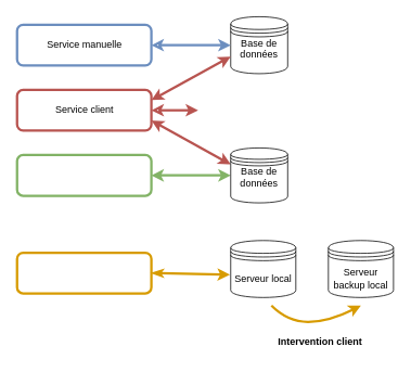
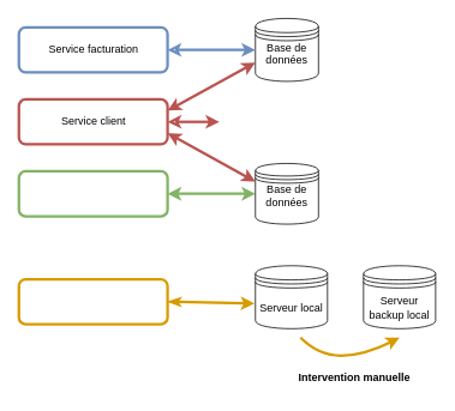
- <mxCell id="3" value="Service manuelle" style="text;html=1;align=center;verticalAlign=middle;resizable=0;points=[];autosize=1;strokeColor=none;fillColor=none;" parent="1" vertex="1"><mxGeometry x="43" y="40" width="120" height="30" as="geometry" /></mxCell>
+ <mxCell id="3" value="Service facturation" style="text;html=1;align=center;verticalAlign=middle;resizable=0;points=[];autosize=1;strokeColor=none;fillColor=none;" parent="1" vertex="1"><mxGeometry x="43" y="40" width="120" height="30" as="geometry" /></mxCell>
- <mxCell id="18" value="Intervention client" style="text;html=1;strokeColor=none;fillColor=none;align=center;verticalAlign=middle;whiteSpace=wrap;rounded=0;fontFamily=Helvetica;fontSize=12;fontStyle=1" parent="1" vertex="1"><mxGeometry x="323" y="405" width="140" height="30" as="geometry" /></mxCell>
+ <mxCell id="18" value="Intervention manuelle" style="text;html=1;strokeColor=none;fillColor=none;align=center;verticalAlign=middle;whiteSpace=wrap;rounded=0;fontFamily=Helvetica;fontSize=12;fontStyle=1" parent="1" vertex="1"><mxGeometry x="323" y="405" width="140" height="30" as="geometry" /></mxCell>
